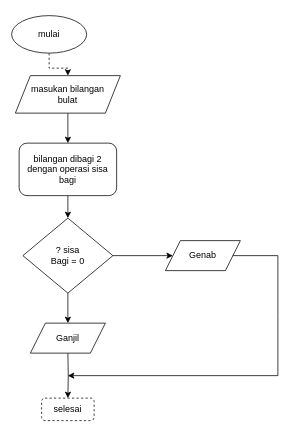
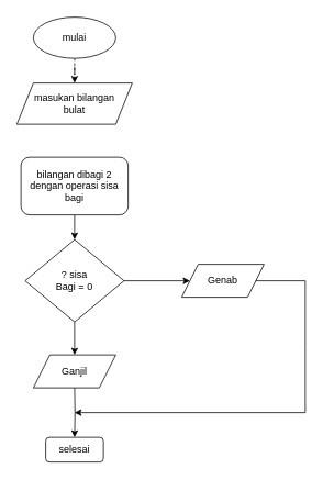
- <mxCell id="3" value="mulai" style="ellipse;whiteSpace=wrap;html=1;" vertex="1" parent="1"><mxGeometry x="15" y="20" width="100" height="50" as="geometry" /></mxCell>
+ <mxCell id="3" value="mulai" style="ellipse;whiteSpace=wrap;html=1;" vertex="1" parent="1"><mxGeometry x="40" y="20" width="100" height="50" as="geometry" /></mxCell>
- <mxCell id="6" value="" style="edgeStyle=orthogonalEdgeStyle;rounded=0;orthogonalLoop=1;jettySize=auto;html=1;" edge="1" parent="1" source="7" target="9"><mxGeometry relative="1" as="geometry" /></mxCell>
- <mxCell id="5" value="selesai" style="rounded=1;whiteSpace=wrap;html=1;dashed=1;" vertex="1" parent="1"><mxGeometry x="55" y="530" width="70" height="30" as="geometry" /></mxCell>
+ <mxCell id="5" value="selesai" style="rounded=1;whiteSpace=wrap;html=1;" vertex="1" parent="1"><mxGeometry x="55" y="530" width="70" height="30" as="geometry" /></mxCell>
